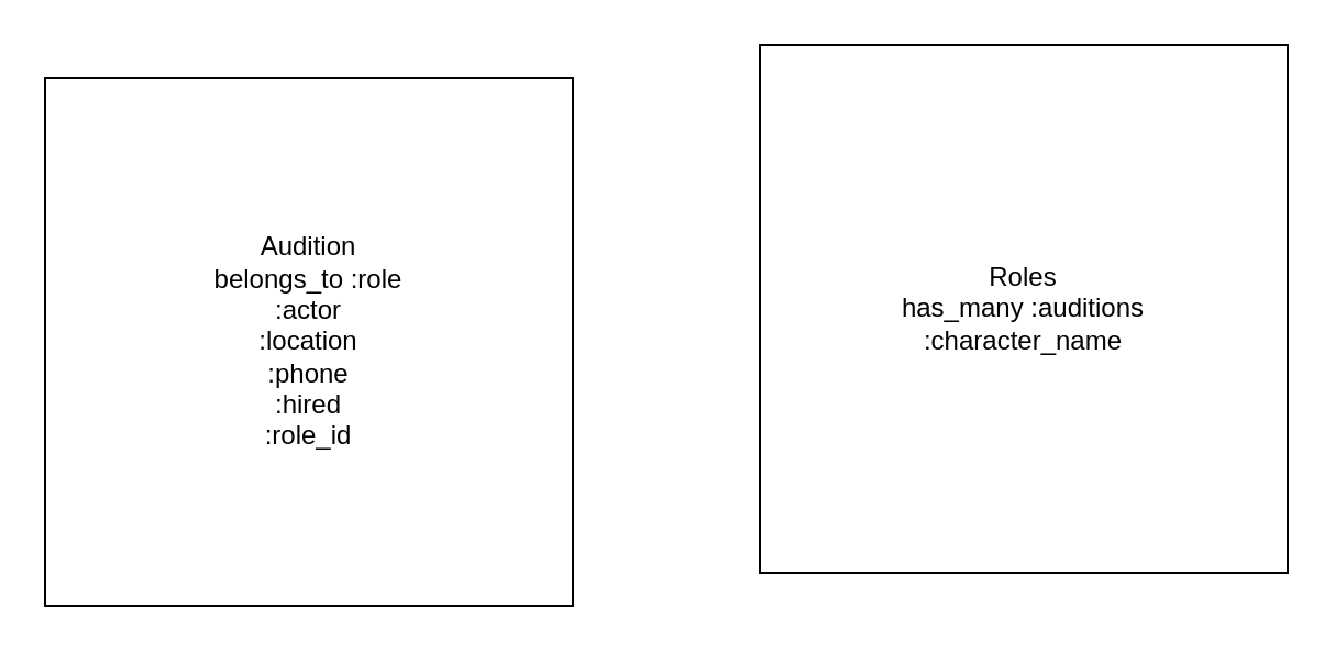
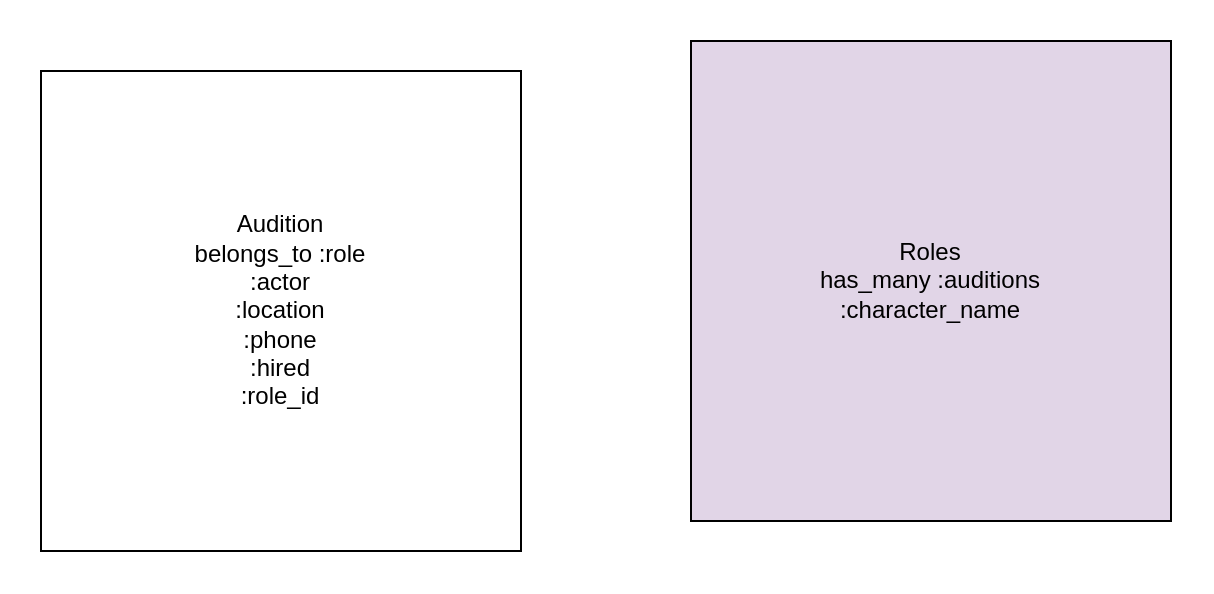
- <mxCell id="3" value="Roles&lt;br&gt;has_many :auditions&lt;br&gt;:character_name" style="whiteSpace=wrap;html=1;" vertex="1" parent="1"><mxGeometry x="345" y="20" width="240" height="240" as="geometry" /></mxCell>
+ <mxCell id="3" value="Roles&lt;br&gt;has_many :auditions&lt;br&gt;:character_name" style="whiteSpace=wrap;html=1;fillColor=#e1d5e7;" vertex="1" parent="1"><mxGeometry x="345" y="20" width="240" height="240" as="geometry" /></mxCell>
